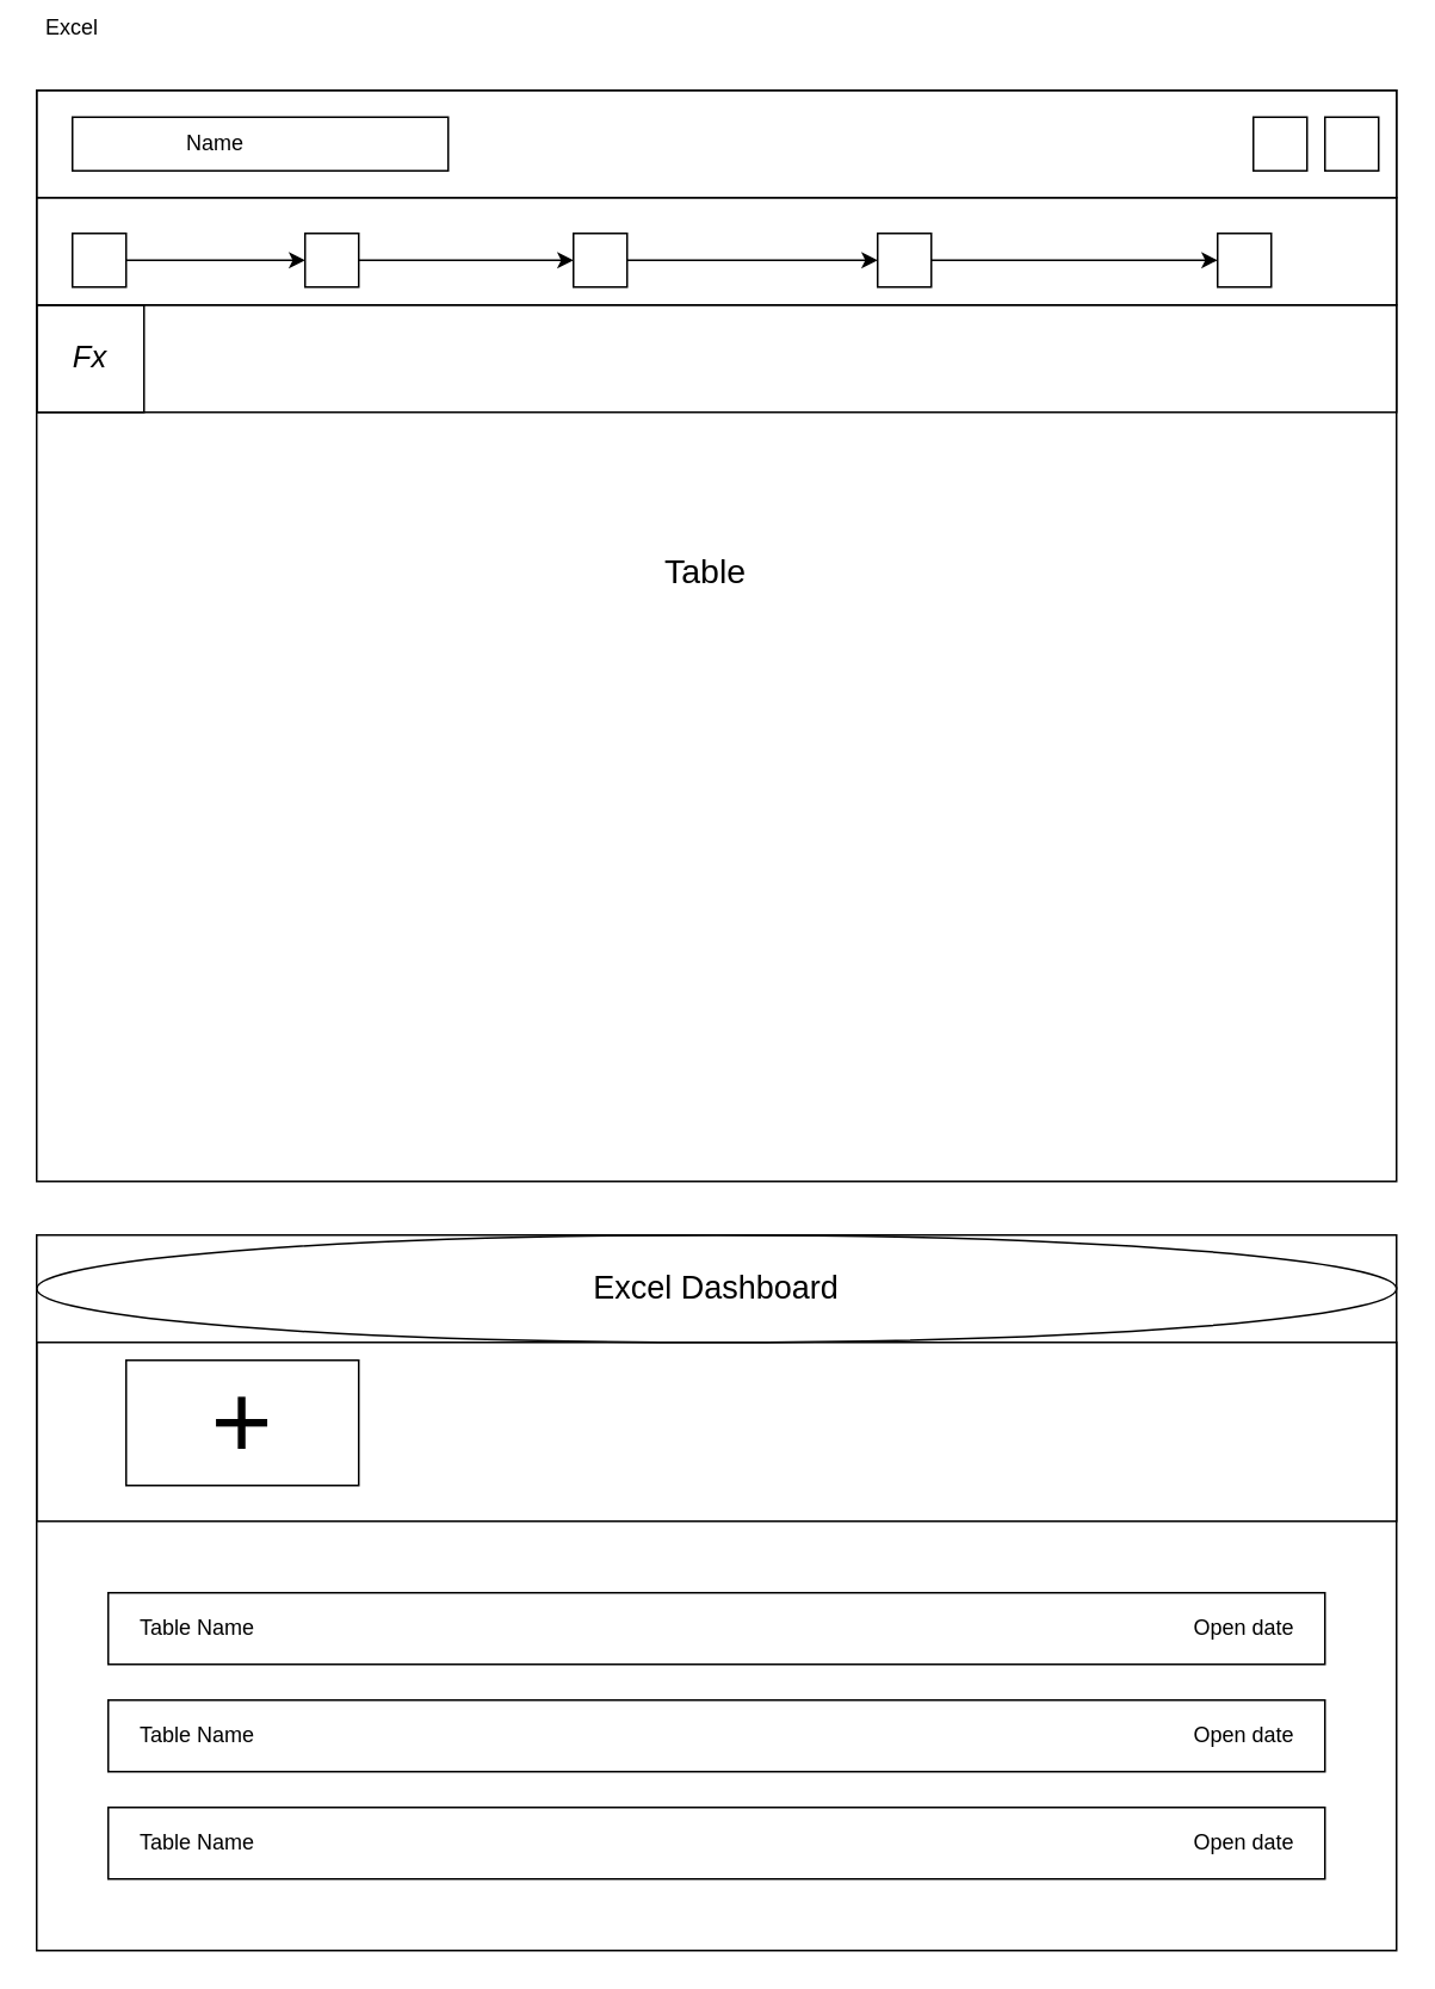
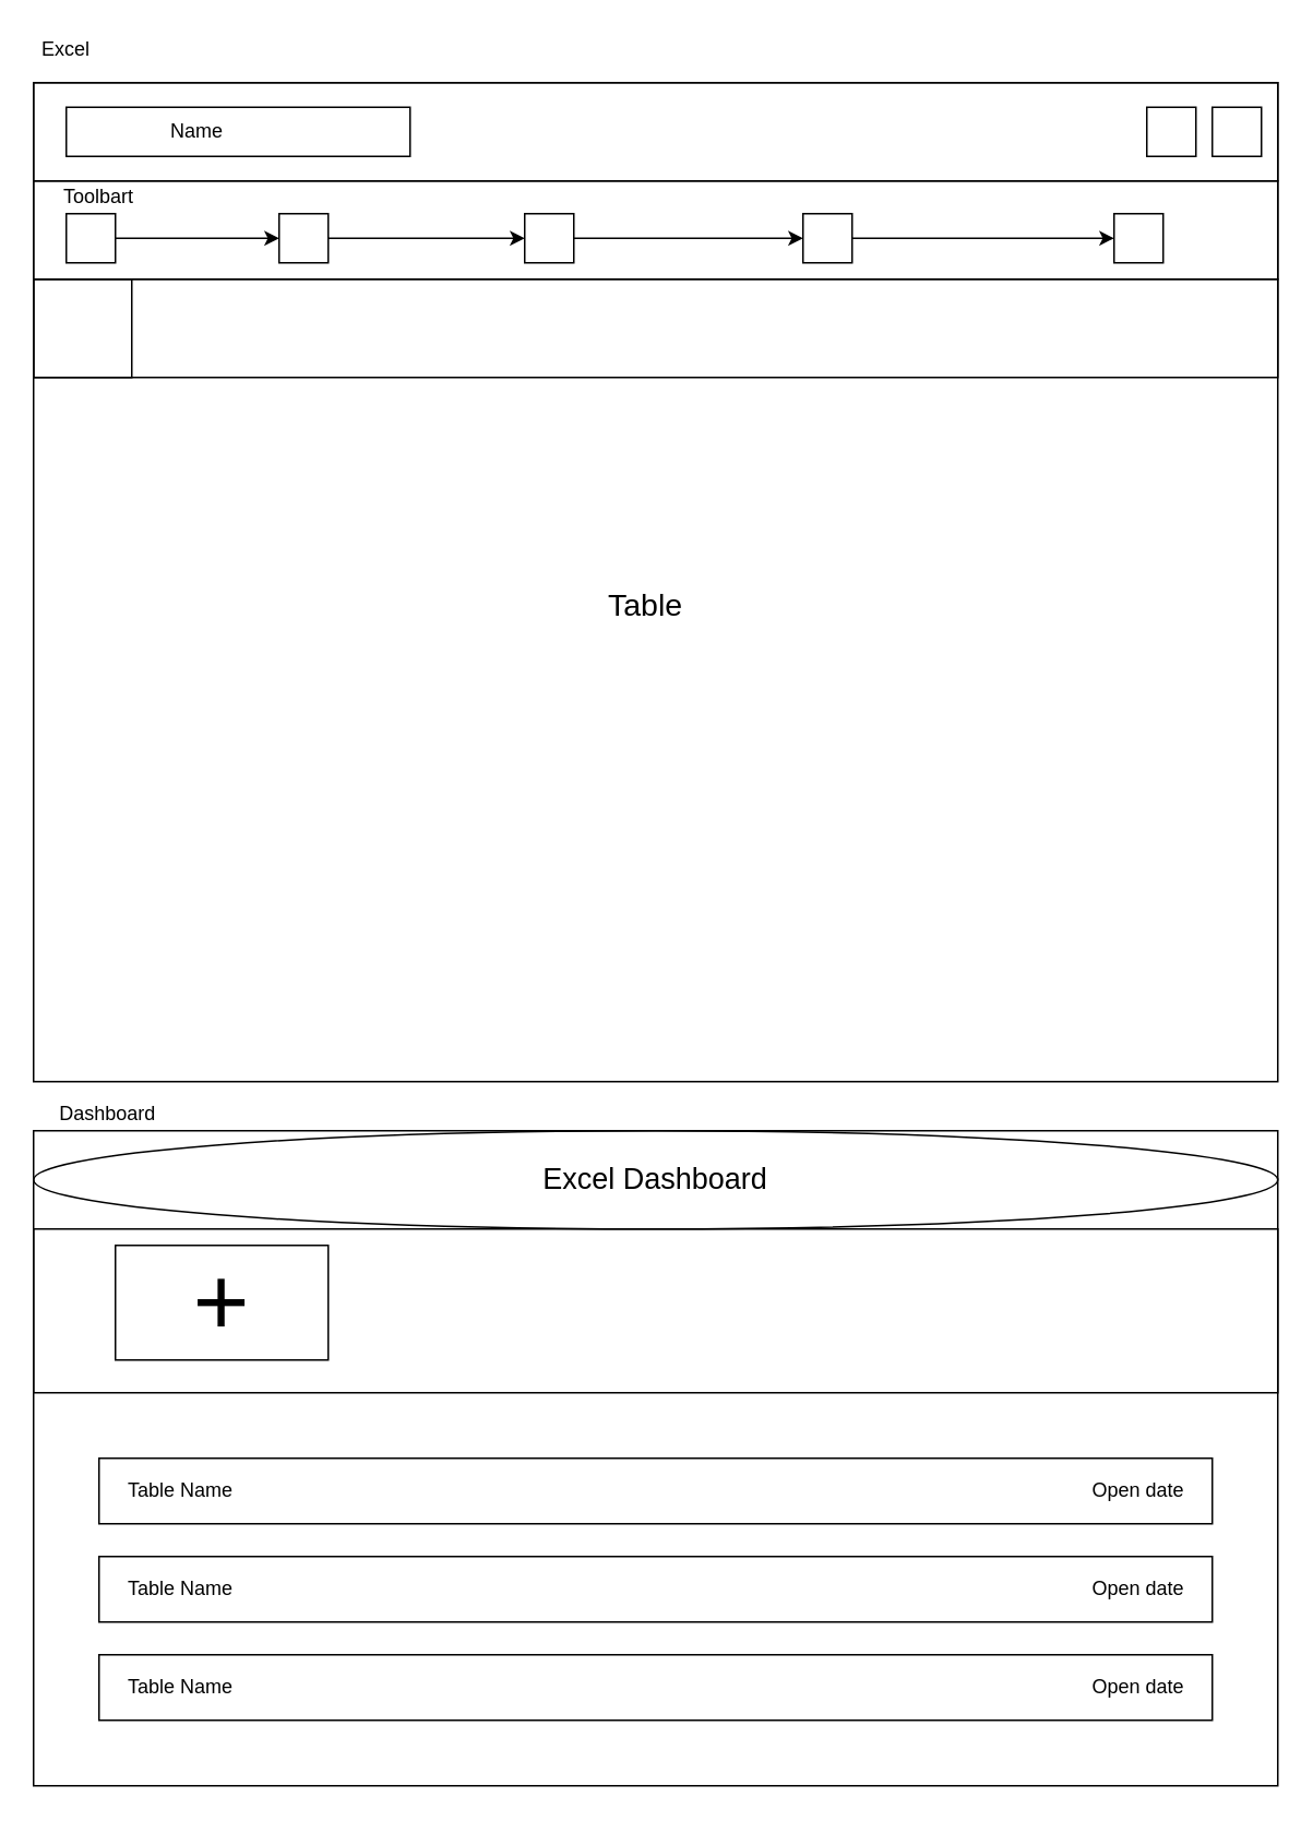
- <mxCell id="3" value="Excel" style="text;html=1;strokeColor=none;fillColor=none;align=center;verticalAlign=middle;whiteSpace=wrap;rounded=0;" vertex="1" parent="1"><mxGeometry x="20" y="5" width="40" height="20" as="geometry" /></mxCell>
+ <mxCell id="3" value="Excel" style="text;html=1;strokeColor=none;fillColor=none;align=center;verticalAlign=middle;whiteSpace=wrap;rounded=0;" vertex="1" parent="1"><mxGeometry x="20" y="20" width="40" height="20" as="geometry" /></mxCell>
+ <mxCell id="10" value="&lt;font style=&quot;font-size: 12px&quot;&gt;Toolbart&lt;/font&gt;" style="text;html=1;strokeColor=none;fillColor=none;align=center;verticalAlign=middle;whiteSpace=wrap;rounded=0;strokeWidth=2;" vertex="1" parent="1"><mxGeometry x="20" y="110" width="80" height="20" as="geometry" /></mxCell>
- <mxCell id="22" value="&lt;font style=&quot;font-size: 17px&quot;&gt;&lt;i&gt;Fx&lt;/i&gt;&lt;/font&gt;" style="text;html=1;strokeColor=none;fillColor=none;align=center;verticalAlign=middle;whiteSpace=wrap;rounded=0;" vertex="1" parent="1"><mxGeometry x="30" y="190" width="40" height="20" as="geometry" /></mxCell>
- <mxCell id="23" value="&lt;font style=&quot;font-size: 19px&quot;&gt;Table&lt;/font&gt;" style="text;html=1;strokeColor=none;fillColor=none;align=center;verticalAlign=middle;whiteSpace=wrap;rounded=0;" vertex="1" parent="1"><mxGeometry x="374" y="310" width="40" height="20" as="geometry" /></mxCell>
+ <mxCell id="23" value="&lt;font style=&quot;font-size: 19px&quot;&gt;Table&lt;/font&gt;" style="text;html=1;strokeColor=none;fillColor=none;align=center;verticalAlign=middle;whiteSpace=wrap;rounded=0;" vertex="1" parent="1"><mxGeometry x="374" y="360" width="40" height="20" as="geometry" /></mxCell>
+ <mxCell id="26" value="Dashboard&lt;br&gt;" style="text;html=1;align=center;verticalAlign=middle;resizable=0;points=[];autosize=1;" vertex="1" parent="1"><mxGeometry x="30" y="670" width="70" height="20" as="geometry" /></mxCell>
